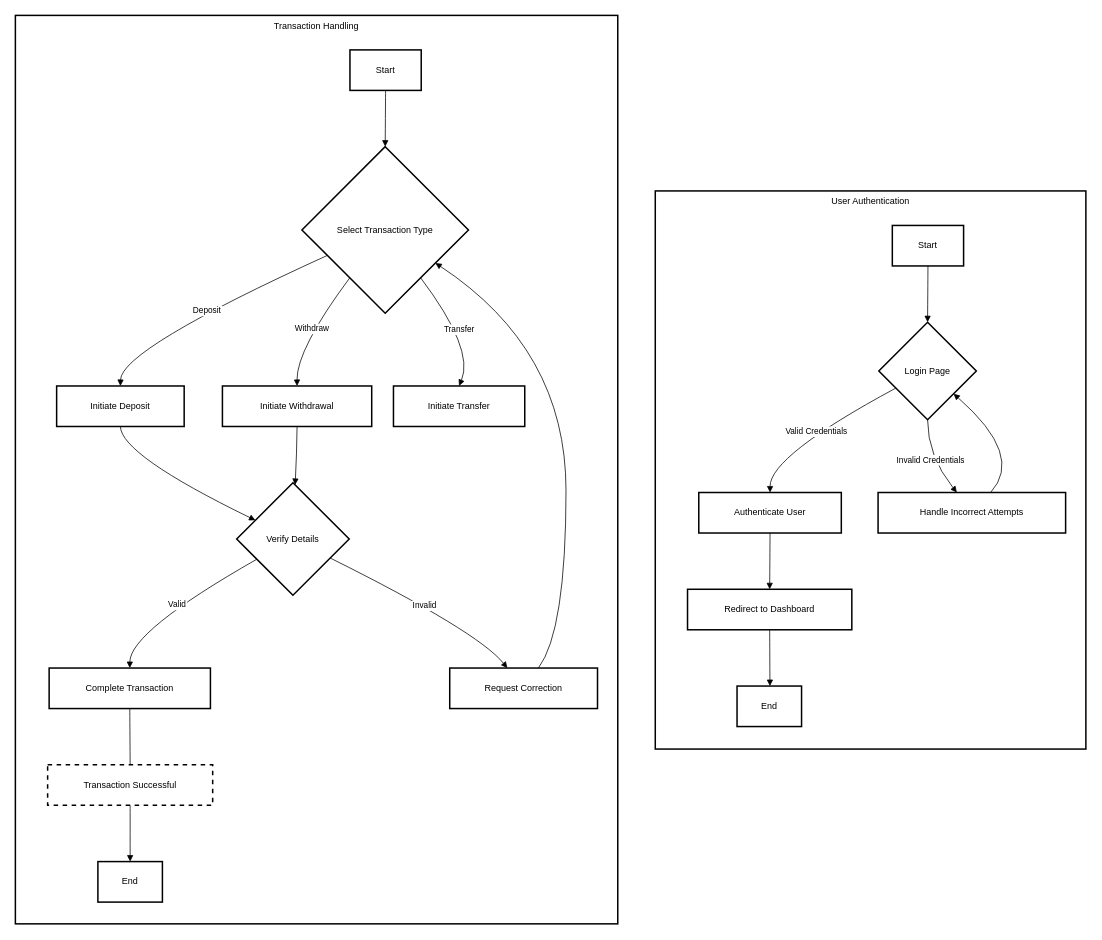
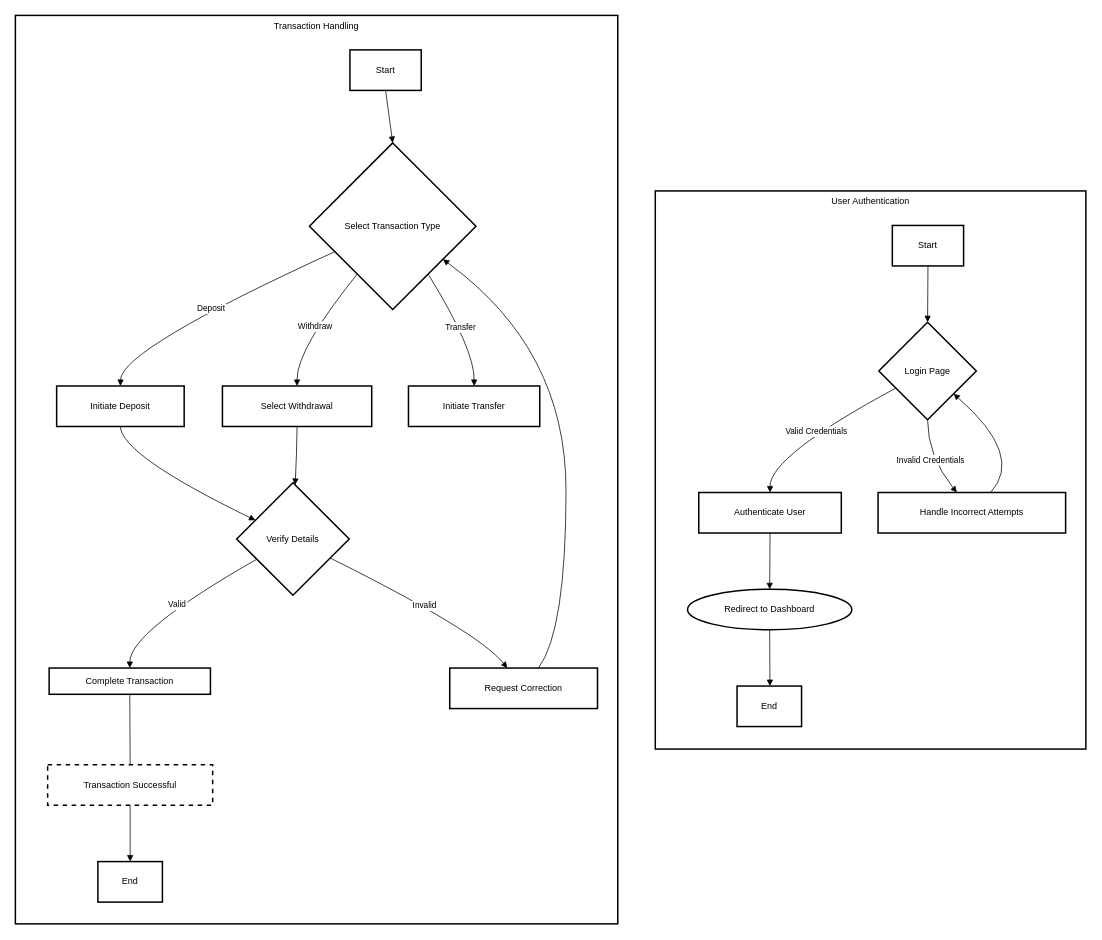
- <mxCell id="4" value="Select Transaction Type" style="rhombus;strokeWidth=2;whiteSpace=wrap;" vertex="1" parent="2"><mxGeometry x="382" y="175" width="222" height="222" as="geometry" /></mxCell>
+ <mxCell id="4" value="Select Transaction Type" style="rhombus;strokeWidth=2;whiteSpace=wrap;" vertex="1" parent="2"><mxGeometry x="392" y="170" width="222" height="222" as="geometry" /></mxCell>
- <mxCell id="6" value="Initiate Withdrawal" style="whiteSpace=wrap;strokeWidth=2;" vertex="1" parent="2"><mxGeometry x="276" y="494" width="199" height="54" as="geometry" /></mxCell>
+ <mxCell id="6" value="Select Withdrawal" style="whiteSpace=wrap;strokeWidth=2;" vertex="1" parent="2"><mxGeometry x="276" y="494" width="199" height="54" as="geometry" /></mxCell>
- <mxCell id="7" value="Initiate Transfer" style="whiteSpace=wrap;strokeWidth=2;" vertex="1" parent="2"><mxGeometry x="504" y="494" width="175" height="54" as="geometry" /></mxCell>
+ <mxCell id="7" value="Initiate Transfer" style="whiteSpace=wrap;strokeWidth=2;" vertex="1" parent="2"><mxGeometry x="524" y="494" width="175" height="54" as="geometry" /></mxCell>
- <mxCell id="29" value="Redirect to Dashboard" style="whiteSpace=wrap;strokeWidth=2;" vertex="1" parent="24"><mxGeometry x="43" y="531" width="219" height="54" as="geometry" /></mxCell>
+ <mxCell id="29" value="Redirect to Dashboard" style="ellipse;whiteSpace=wrap;strokeWidth=2;" vertex="1" parent="24"><mxGeometry x="43" y="531" width="219" height="54" as="geometry" /></mxCell>
- <mxCell id="9" value="Complete Transaction" style="whiteSpace=wrap;strokeWidth=2;" vertex="1" parent="2"><mxGeometry x="45" y="870" width="215" height="54" as="geometry" /></mxCell>
+ <mxCell id="9" value="Complete Transaction" style="whiteSpace=wrap;strokeWidth=2;" vertex="1" parent="2"><mxGeometry x="45" y="870" width="215" height="35" as="geometry" /></mxCell>
